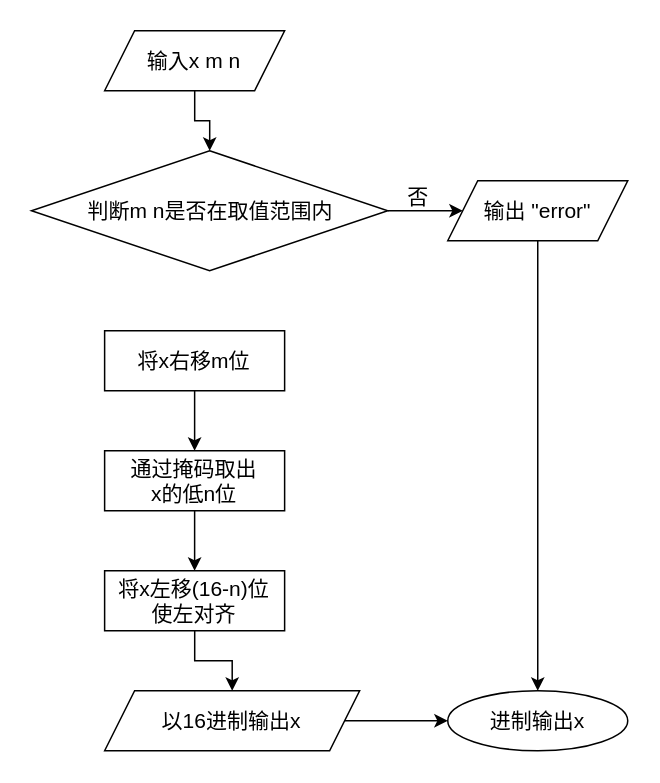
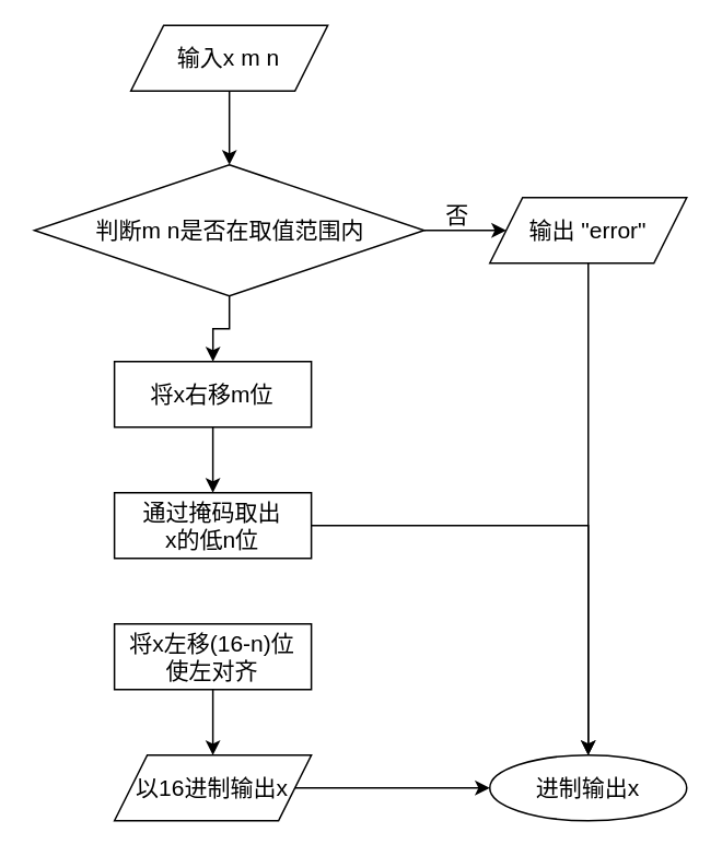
- <mxCell id="3" value="&lt;font style=&quot;font-size: 14px;&quot;&gt;输入x m n&lt;/font&gt;" style="shape=parallelogram;perimeter=parallelogramPerimeter;whiteSpace=wrap;html=1;fixedSize=1;" vertex="1" parent="1"><mxGeometry x="69.25" y="20" width="120" height="40" as="geometry" /></mxCell>
+ <mxCell id="3" value="&lt;font style=&quot;font-size: 14px;&quot;&gt;输入x m n&lt;/font&gt;" style="shape=parallelogram;perimeter=parallelogramPerimeter;whiteSpace=wrap;html=1;fixedSize=1;" vertex="1" parent="1"><mxGeometry x="79.25" y="15" width="120" height="40" as="geometry" /></mxCell>
+ <mxCell id="6" style="edgeStyle=orthogonalEdgeStyle;rounded=0;orthogonalLoop=1;jettySize=auto;html=1;" edge="1" parent="1" source="7" target="11"><mxGeometry relative="1" as="geometry" /></mxCell>
- <mxCell id="12" value="" style="edgeStyle=orthogonalEdgeStyle;rounded=0;orthogonalLoop=1;jettySize=auto;html=1;" edge="1" parent="1" source="13" target="15"><mxGeometry relative="1" as="geometry" /></mxCell>
+ <mxCell id="12" value="" style="edgeStyle=orthogonalEdgeStyle;rounded=0;orthogonalLoop=1;jettySize=auto;html=1;" edge="1" parent="1" source="13" target="18"><mxGeometry relative="1" as="geometry" /></mxCell>
- <mxCell id="17" value="&lt;font style=&quot;font-size: 14px;&quot;&gt;以16进制输出x&lt;/font&gt;" style="shape=parallelogram;perimeter=parallelogramPerimeter;whiteSpace=wrap;html=1;fixedSize=1;rounded=0;" vertex="1" parent="1"><mxGeometry x="69.25" y="460" width="170" height="40" as="geometry" /></mxCell>
+ <mxCell id="17" value="&lt;font style=&quot;font-size: 14px;&quot;&gt;以16进制输出x&lt;/font&gt;" style="shape=parallelogram;perimeter=parallelogramPerimeter;whiteSpace=wrap;html=1;fixedSize=1;rounded=0;" vertex="1" parent="1"><mxGeometry x="69.25" y="460" width="120" height="40" as="geometry" /></mxCell>
